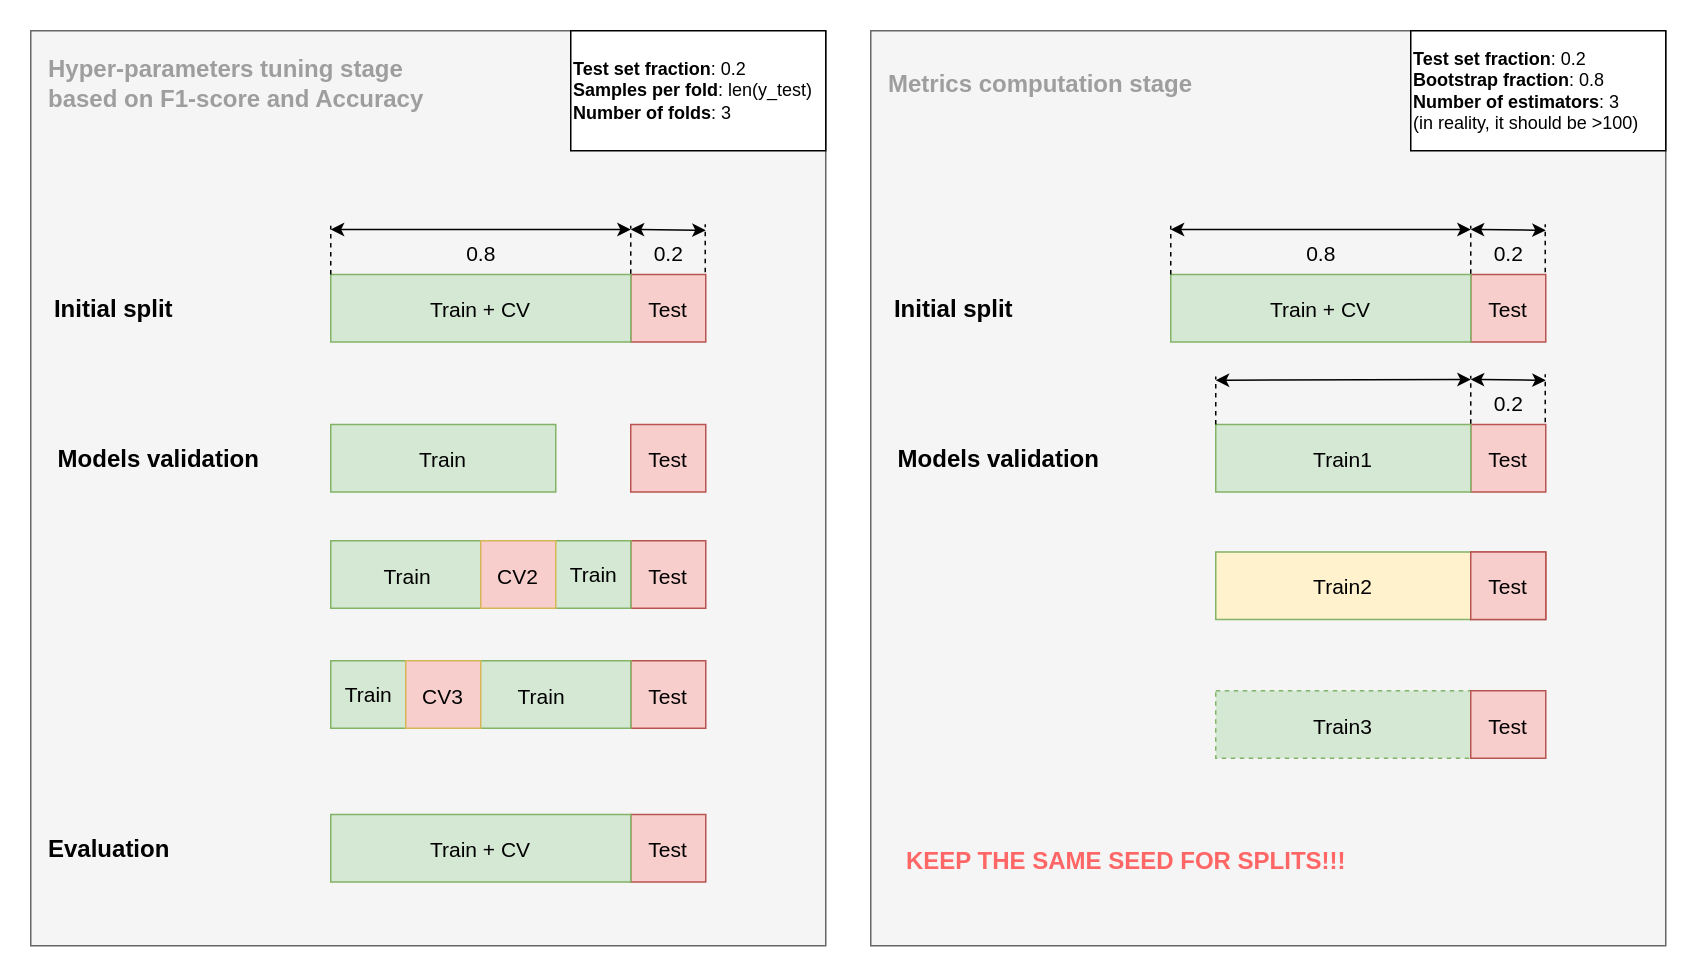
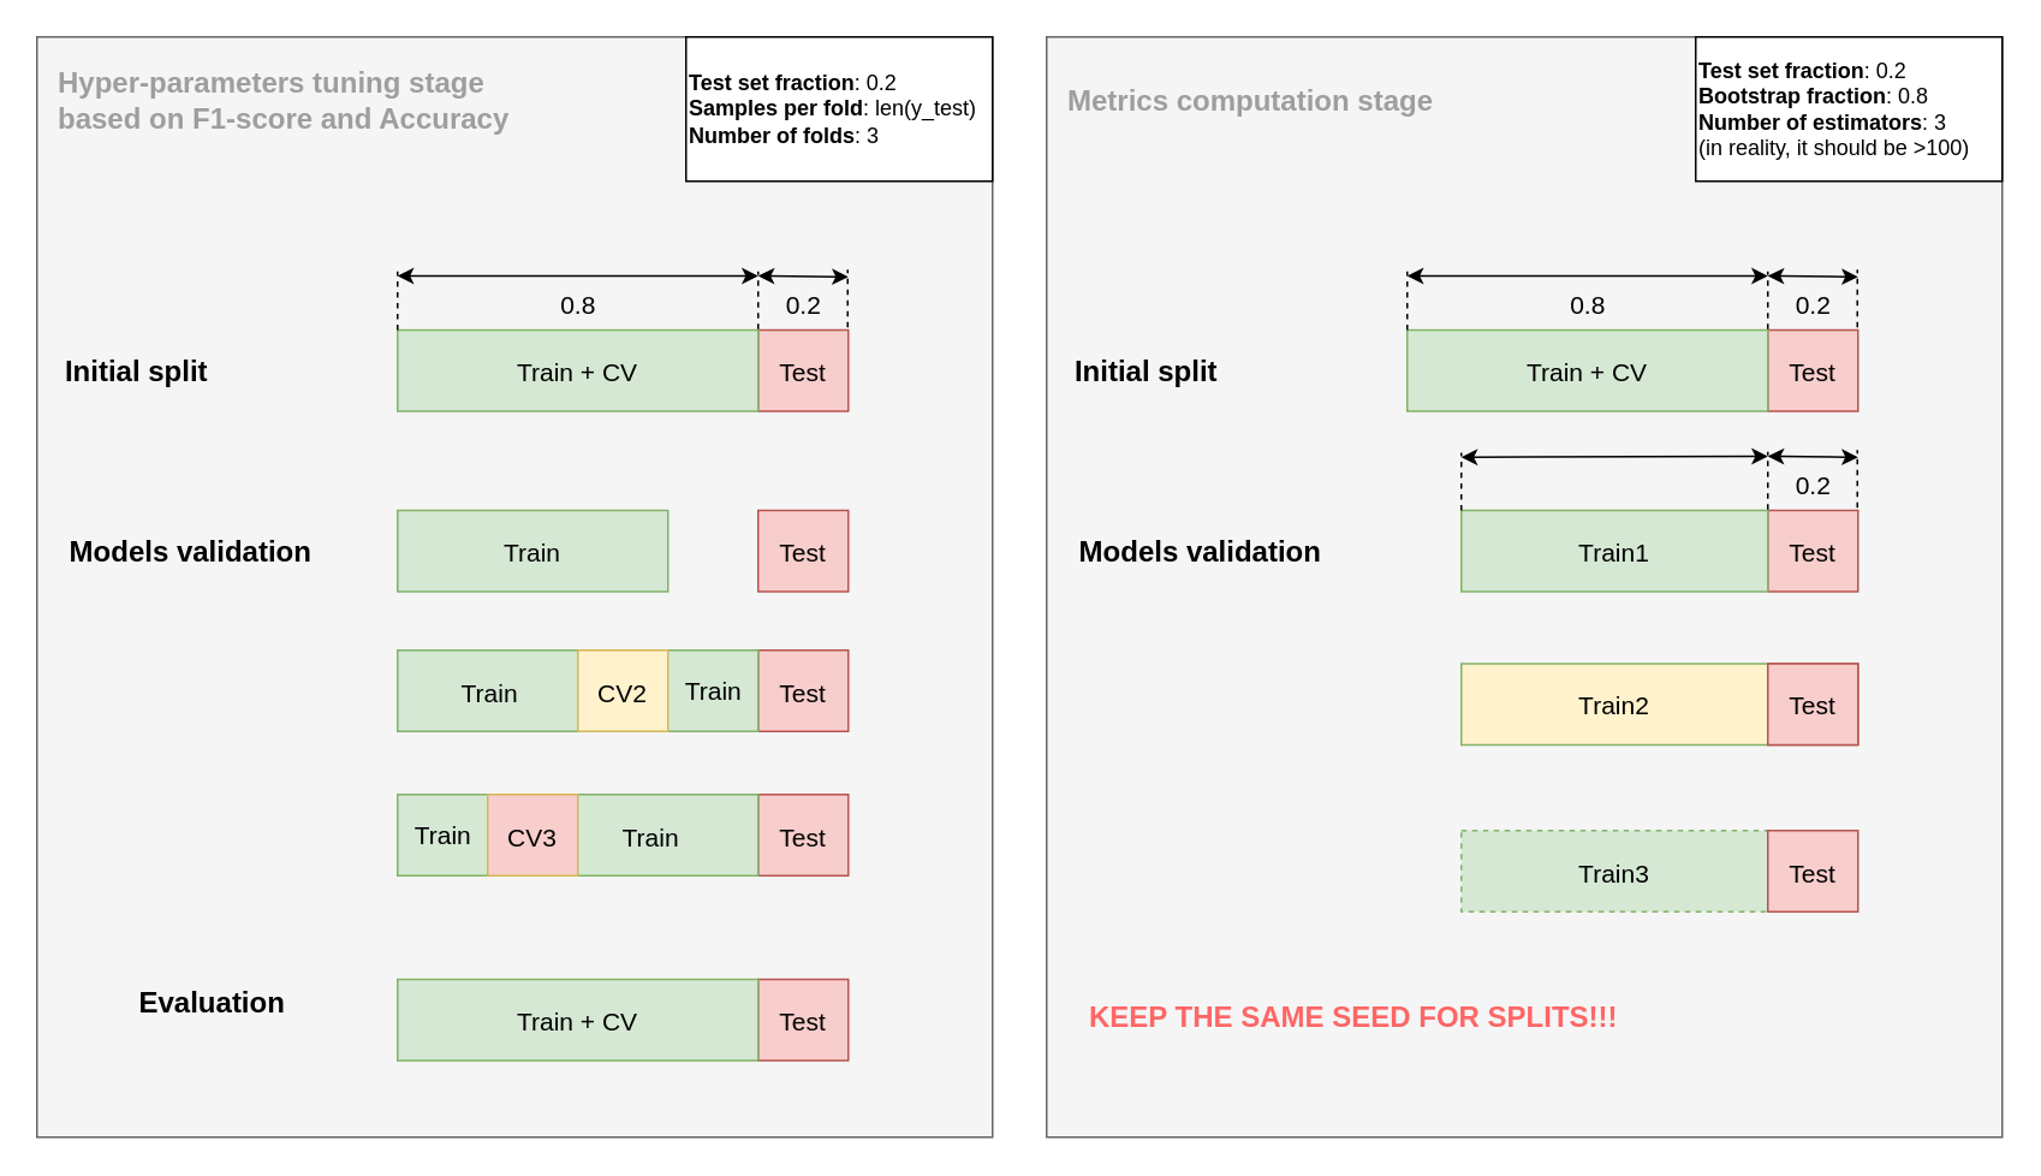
- <mxCell id="13" value="&lt;font style=&quot;font-size: 15px;&quot;&gt;&lt;font style=&quot;font-size: 14px;&quot;&gt;CV2&lt;/font&gt;&lt;/font&gt;" style="rounded=0;whiteSpace=wrap;html=1;fontSize=16;fillColor=#f8cecc;strokeColor=#d6b656;" vertex="1" parent="1"><mxGeometry x="320" y="360" width="50" height="45" as="geometry" /></mxCell>
+ <mxCell id="13" value="&lt;font style=&quot;font-size: 15px;&quot;&gt;&lt;font style=&quot;font-size: 14px;&quot;&gt;CV2&lt;/font&gt;&lt;/font&gt;" style="rounded=0;whiteSpace=wrap;html=1;fontSize=16;fillColor=#fff2cc;strokeColor=#d6b656;" vertex="1" parent="1"><mxGeometry x="320" y="360" width="50" height="45" as="geometry" /></mxCell>
- <mxCell id="19" value="&lt;div align=&quot;left&quot;&gt;&lt;font style=&quot;font-size: 13px;&quot;&gt;&lt;b&gt;&lt;font style=&quot;font-size: 14px;&quot;&gt;&lt;font style=&quot;font-size: 15px;&quot;&gt;&lt;font style=&quot;font-size: 16px;&quot;&gt;Evaluation&lt;/font&gt;&lt;/font&gt;&lt;/font&gt;&lt;/b&gt;&lt;/font&gt;&lt;/div&gt;" style="text;html=1;align=left;verticalAlign=middle;resizable=0;points=[];autosize=1;strokeColor=none;fillColor=none;" vertex="1" parent="1"><mxGeometry x="30" y="550" width="100" height="30" as="geometry" /></mxCell>
+ <mxCell id="19" value="&lt;div align=&quot;left&quot;&gt;&lt;font style=&quot;font-size: 13px;&quot;&gt;&lt;b&gt;&lt;font style=&quot;font-size: 14px;&quot;&gt;&lt;font style=&quot;font-size: 15px;&quot;&gt;&lt;font style=&quot;font-size: 16px;&quot;&gt;Evaluation&lt;/font&gt;&lt;/font&gt;&lt;/font&gt;&lt;/b&gt;&lt;/font&gt;&lt;/div&gt;" style="text;html=1;align=left;verticalAlign=middle;resizable=0;points=[];autosize=1;strokeColor=none;fillColor=none;" vertex="1" parent="1"><mxGeometry x="75" y="540" width="100" height="30" as="geometry" /></mxCell>
- <mxCell id="56" value="&lt;b&gt;&lt;font style=&quot;font-size: 15px;&quot;&gt;&lt;font style=&quot;font-size: 16px;&quot;&gt;&lt;font color=&quot;#FF6666&quot;&gt;KEEP THE SAME SEED FOR SPLITS!!!&lt;br&gt;&lt;/font&gt;&lt;/font&gt;&lt;/font&gt;&lt;/b&gt;" style="text;html=1;align=center;verticalAlign=middle;resizable=0;points=[];autosize=1;strokeColor=none;fillColor=none;fontSize=14;" vertex="1" parent="1"><mxGeometry x="590" y="557.5" width="320" height="30" as="geometry" /></mxCell>
+ <mxCell id="56" value="&lt;b&gt;&lt;font style=&quot;font-size: 15px;&quot;&gt;&lt;font style=&quot;font-size: 16px;&quot;&gt;&lt;font color=&quot;#FF6666&quot;&gt;KEEP THE SAME SEED FOR SPLITS!!!&lt;br&gt;&lt;/font&gt;&lt;/font&gt;&lt;/font&gt;&lt;/b&gt;" style="text;html=1;align=center;verticalAlign=middle;resizable=0;points=[];autosize=1;strokeColor=none;fillColor=none;fontSize=14;" vertex="1" parent="1"><mxGeometry x="590" y="547.5" width="320" height="30" as="geometry" /></mxCell>
